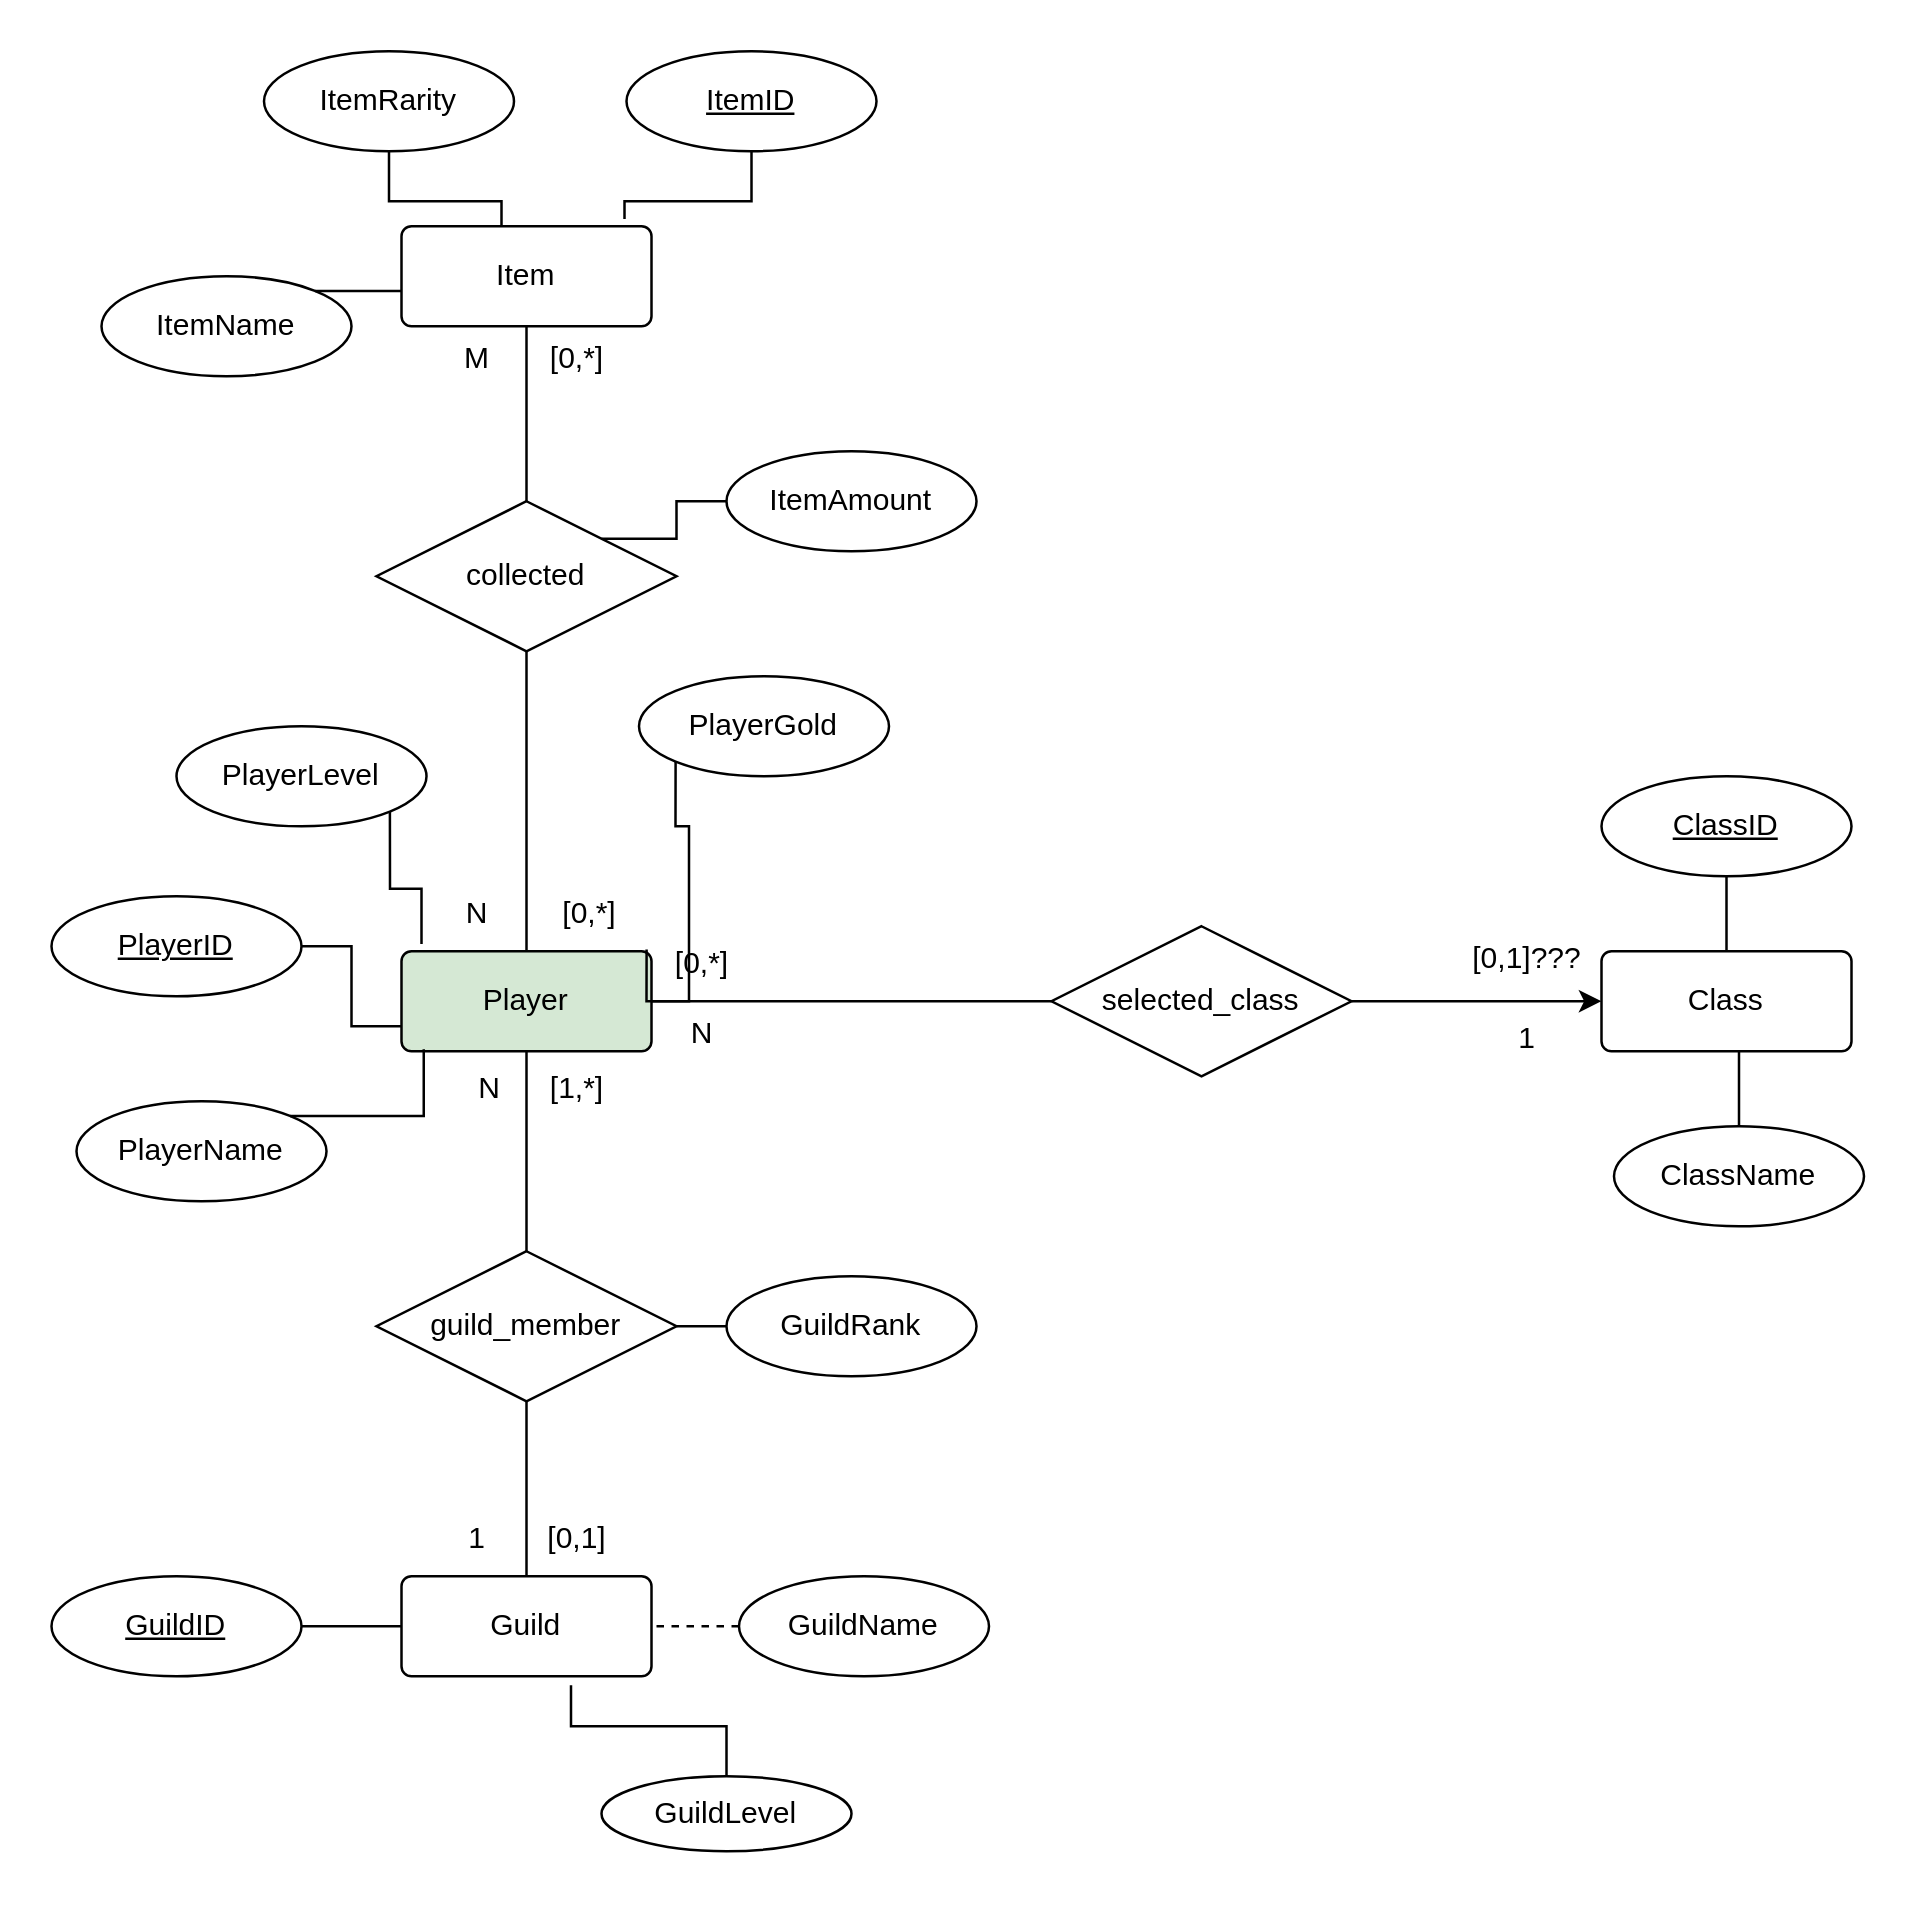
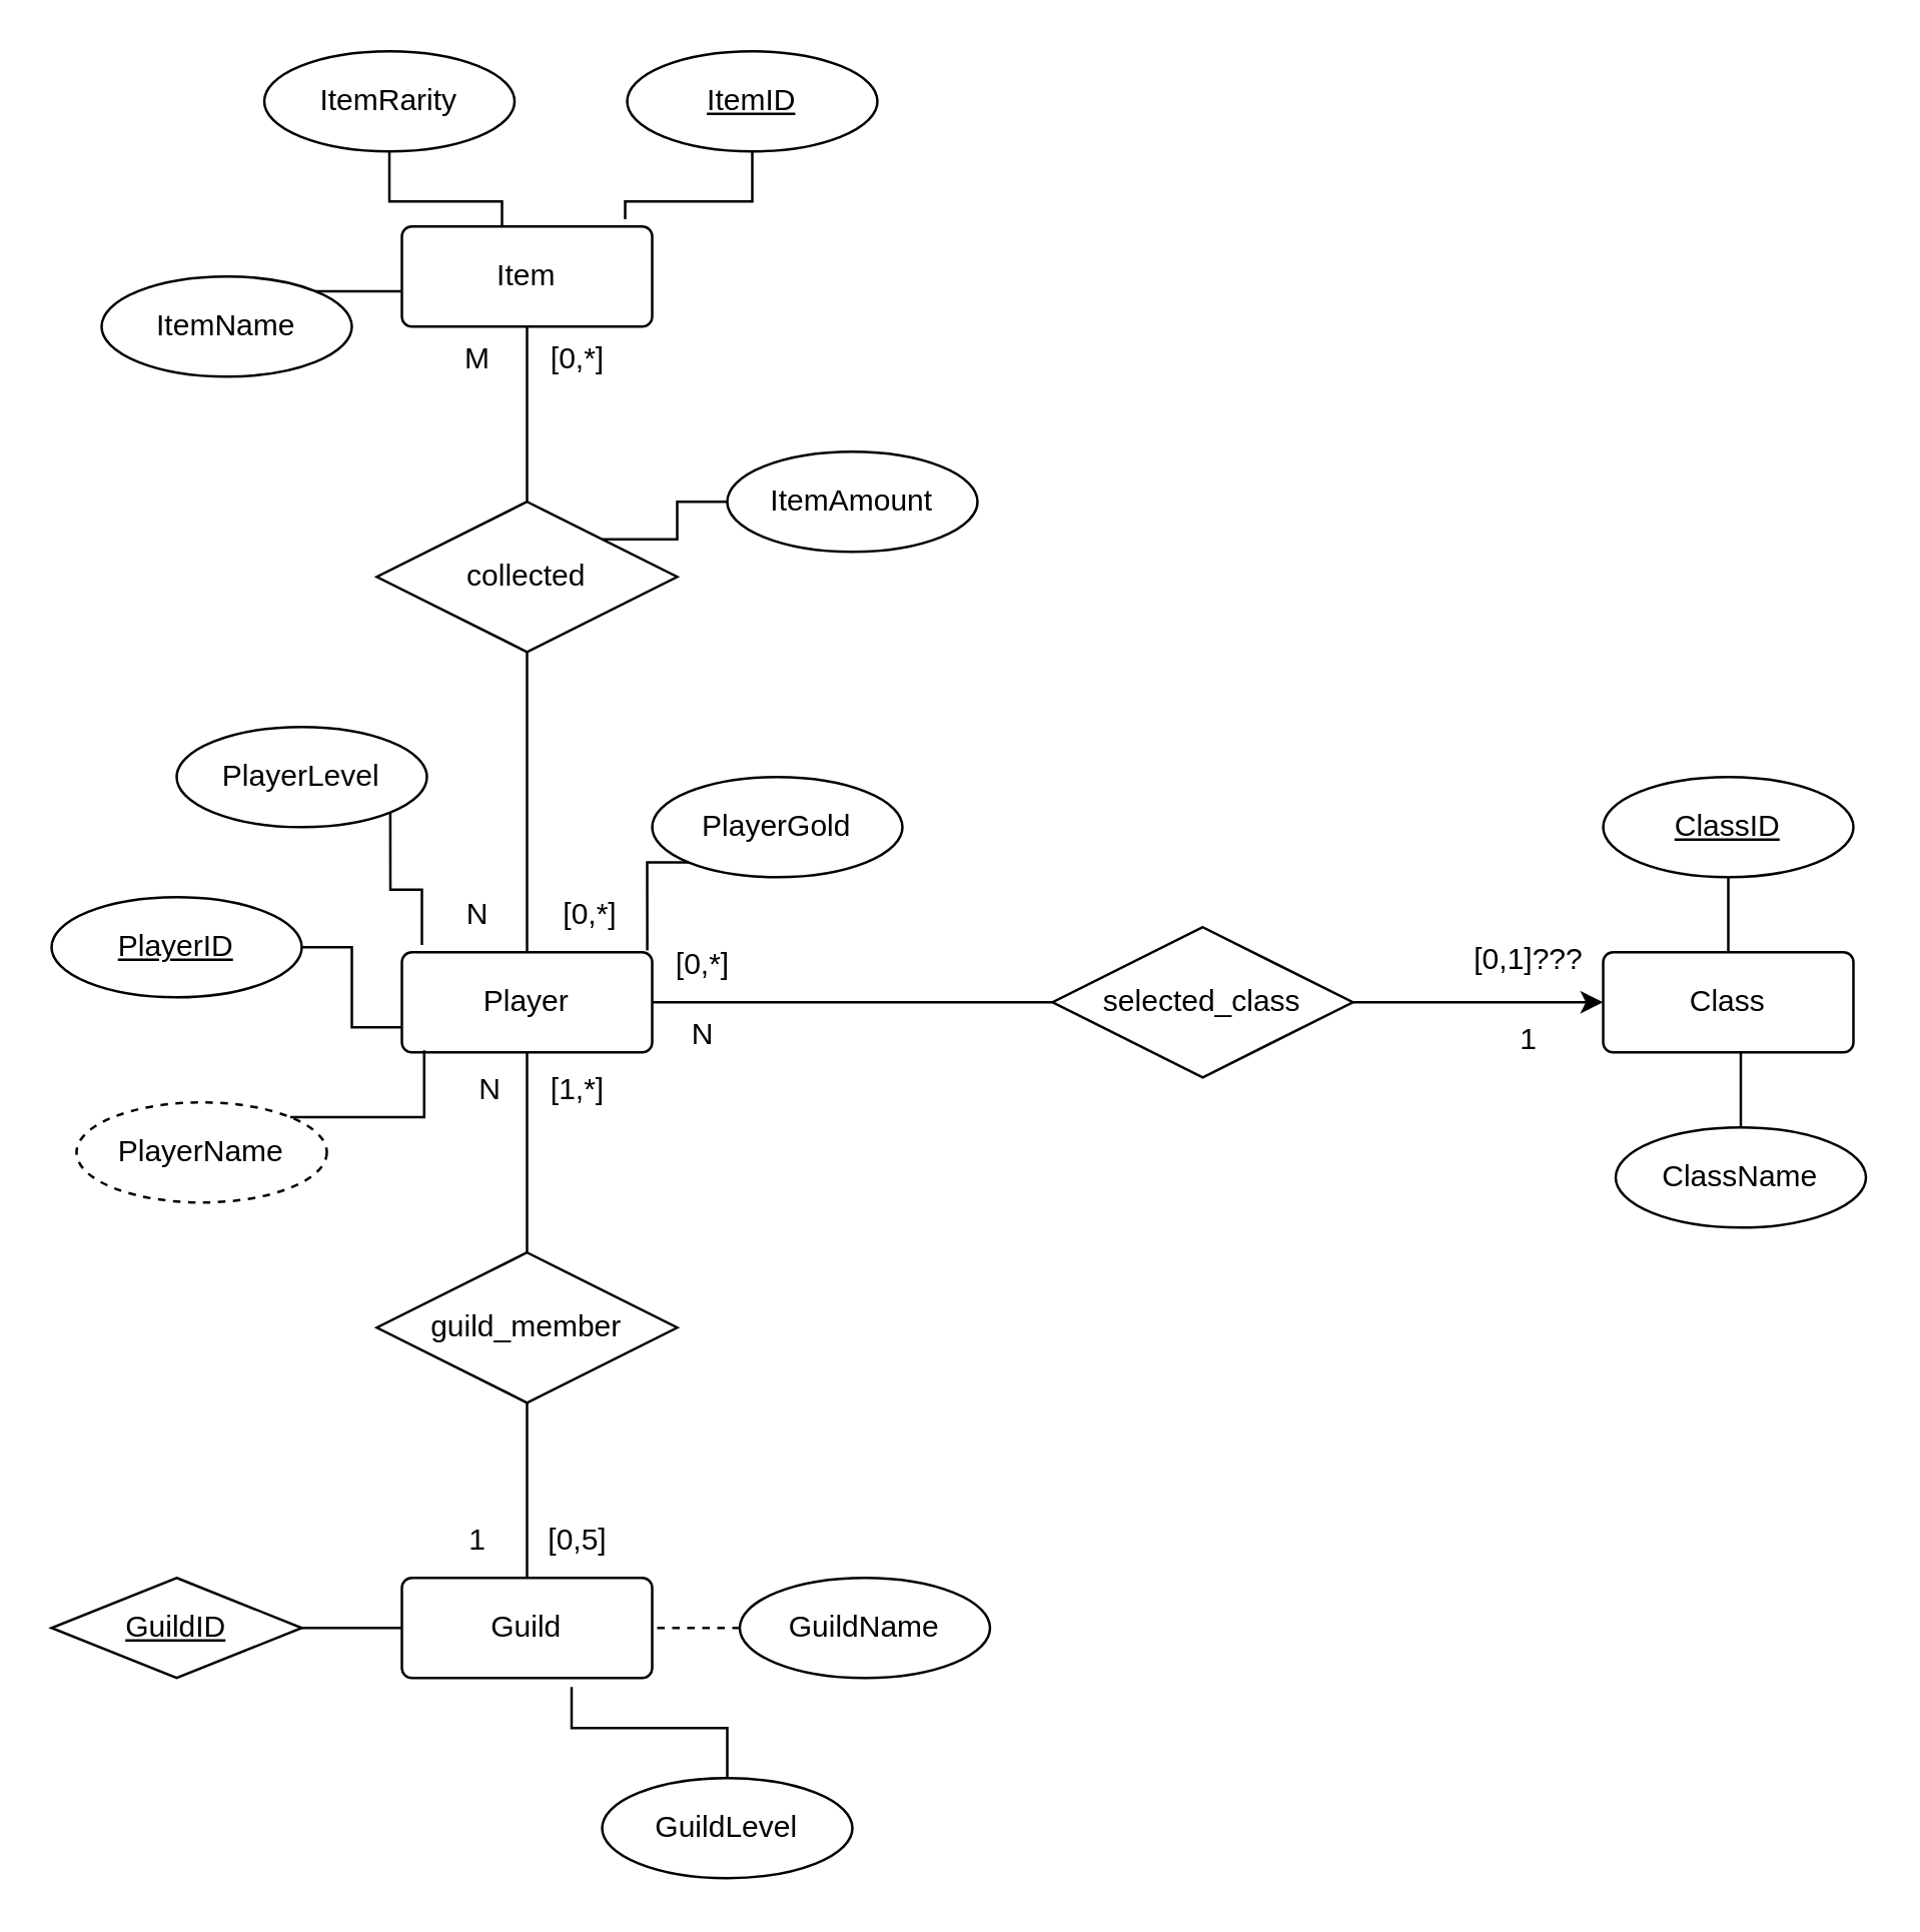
- <mxCell id="20" value="PlayerGold" style="ellipse;whiteSpace=wrap;html=1;align=center;" parent="1" vertex="1"><mxGeometry x="255" y="270" width="100" height="40" as="geometry" /></mxCell>
+ <mxCell id="20" value="PlayerGold" style="ellipse;whiteSpace=wrap;html=1;align=center;" parent="1" vertex="1"><mxGeometry x="260" y="310" width="100" height="40" as="geometry" /></mxCell>
- <mxCell id="9" value="Player" style="rounded=1;arcSize=10;whiteSpace=wrap;html=1;align=center;fillColor=#d5e8d4;" parent="1" vertex="1"><mxGeometry x="160" y="380" width="100" height="40" as="geometry" /></mxCell>
+ <mxCell id="9" value="Player" style="rounded=1;arcSize=10;whiteSpace=wrap;html=1;align=center;" parent="1" vertex="1"><mxGeometry x="160" y="380" width="100" height="40" as="geometry" /></mxCell>
- <mxCell id="16" value="PlayerName" style="ellipse;whiteSpace=wrap;html=1;align=center;" parent="1" vertex="1"><mxGeometry x="30" y="440" width="100" height="40" as="geometry" /></mxCell>
+ <mxCell id="16" value="PlayerName" style="ellipse;whiteSpace=wrap;html=1;align=center;dashed=1;" parent="1" vertex="1"><mxGeometry x="30" y="440" width="100" height="40" as="geometry" /></mxCell>
- <mxCell id="21" style="edgeStyle=orthogonalEdgeStyle;rounded=0;orthogonalLoop=1;jettySize=auto;html=1;exitX=0;exitY=0.5;exitDx=0;exitDy=0;entryX=1;entryY=0.5;entryDx=0;entryDy=0;endArrow=none;startFill=0;" edge="1" parent="1" source="22" target="13"><mxGeometry relative="1" as="geometry" /></mxCell>
- <mxCell id="22" value="GuildRank" style="ellipse;whiteSpace=wrap;html=1;align=center;" parent="1" vertex="1"><mxGeometry x="290" y="510" width="100" height="40" as="geometry" /></mxCell>
- <mxCell id="25" value="[0,1]" style="text;html=1;align=center;verticalAlign=middle;resizable=0;points=[];autosize=1;strokeColor=none;fillColor=none;" parent="1" vertex="1"><mxGeometry x="205" y="600" width="50" height="30" as="geometry" /></mxCell>
+ <mxCell id="25" value="[0,5]" style="text;html=1;align=center;verticalAlign=middle;resizable=0;points=[];autosize=1;strokeColor=none;fillColor=none;" parent="1" vertex="1"><mxGeometry x="205" y="600" width="50" height="30" as="geometry" /></mxCell>
- <mxCell id="38" value="GuildID" style="ellipse;whiteSpace=wrap;html=1;align=center;fontStyle=4;" parent="1" vertex="1"><mxGeometry x="20" y="630" width="100" height="40" as="geometry" /></mxCell>
+ <mxCell id="38" value="GuildID" style="rhombus;whiteSpace=wrap;html=1;align=center;fontStyle=4;" parent="1" vertex="1"><mxGeometry x="20" y="630" width="100" height="40" as="geometry" /></mxCell>
- <mxCell id="46" value="GuildLevel" style="ellipse;whiteSpace=wrap;html=1;align=center;" parent="1" vertex="1"><mxGeometry x="240" y="710" width="100" height="30" as="geometry" /></mxCell>
+ <mxCell id="46" value="GuildLevel" style="ellipse;whiteSpace=wrap;html=1;align=center;" parent="1" vertex="1"><mxGeometry x="240" y="710" width="100" height="40" as="geometry" /></mxCell>
